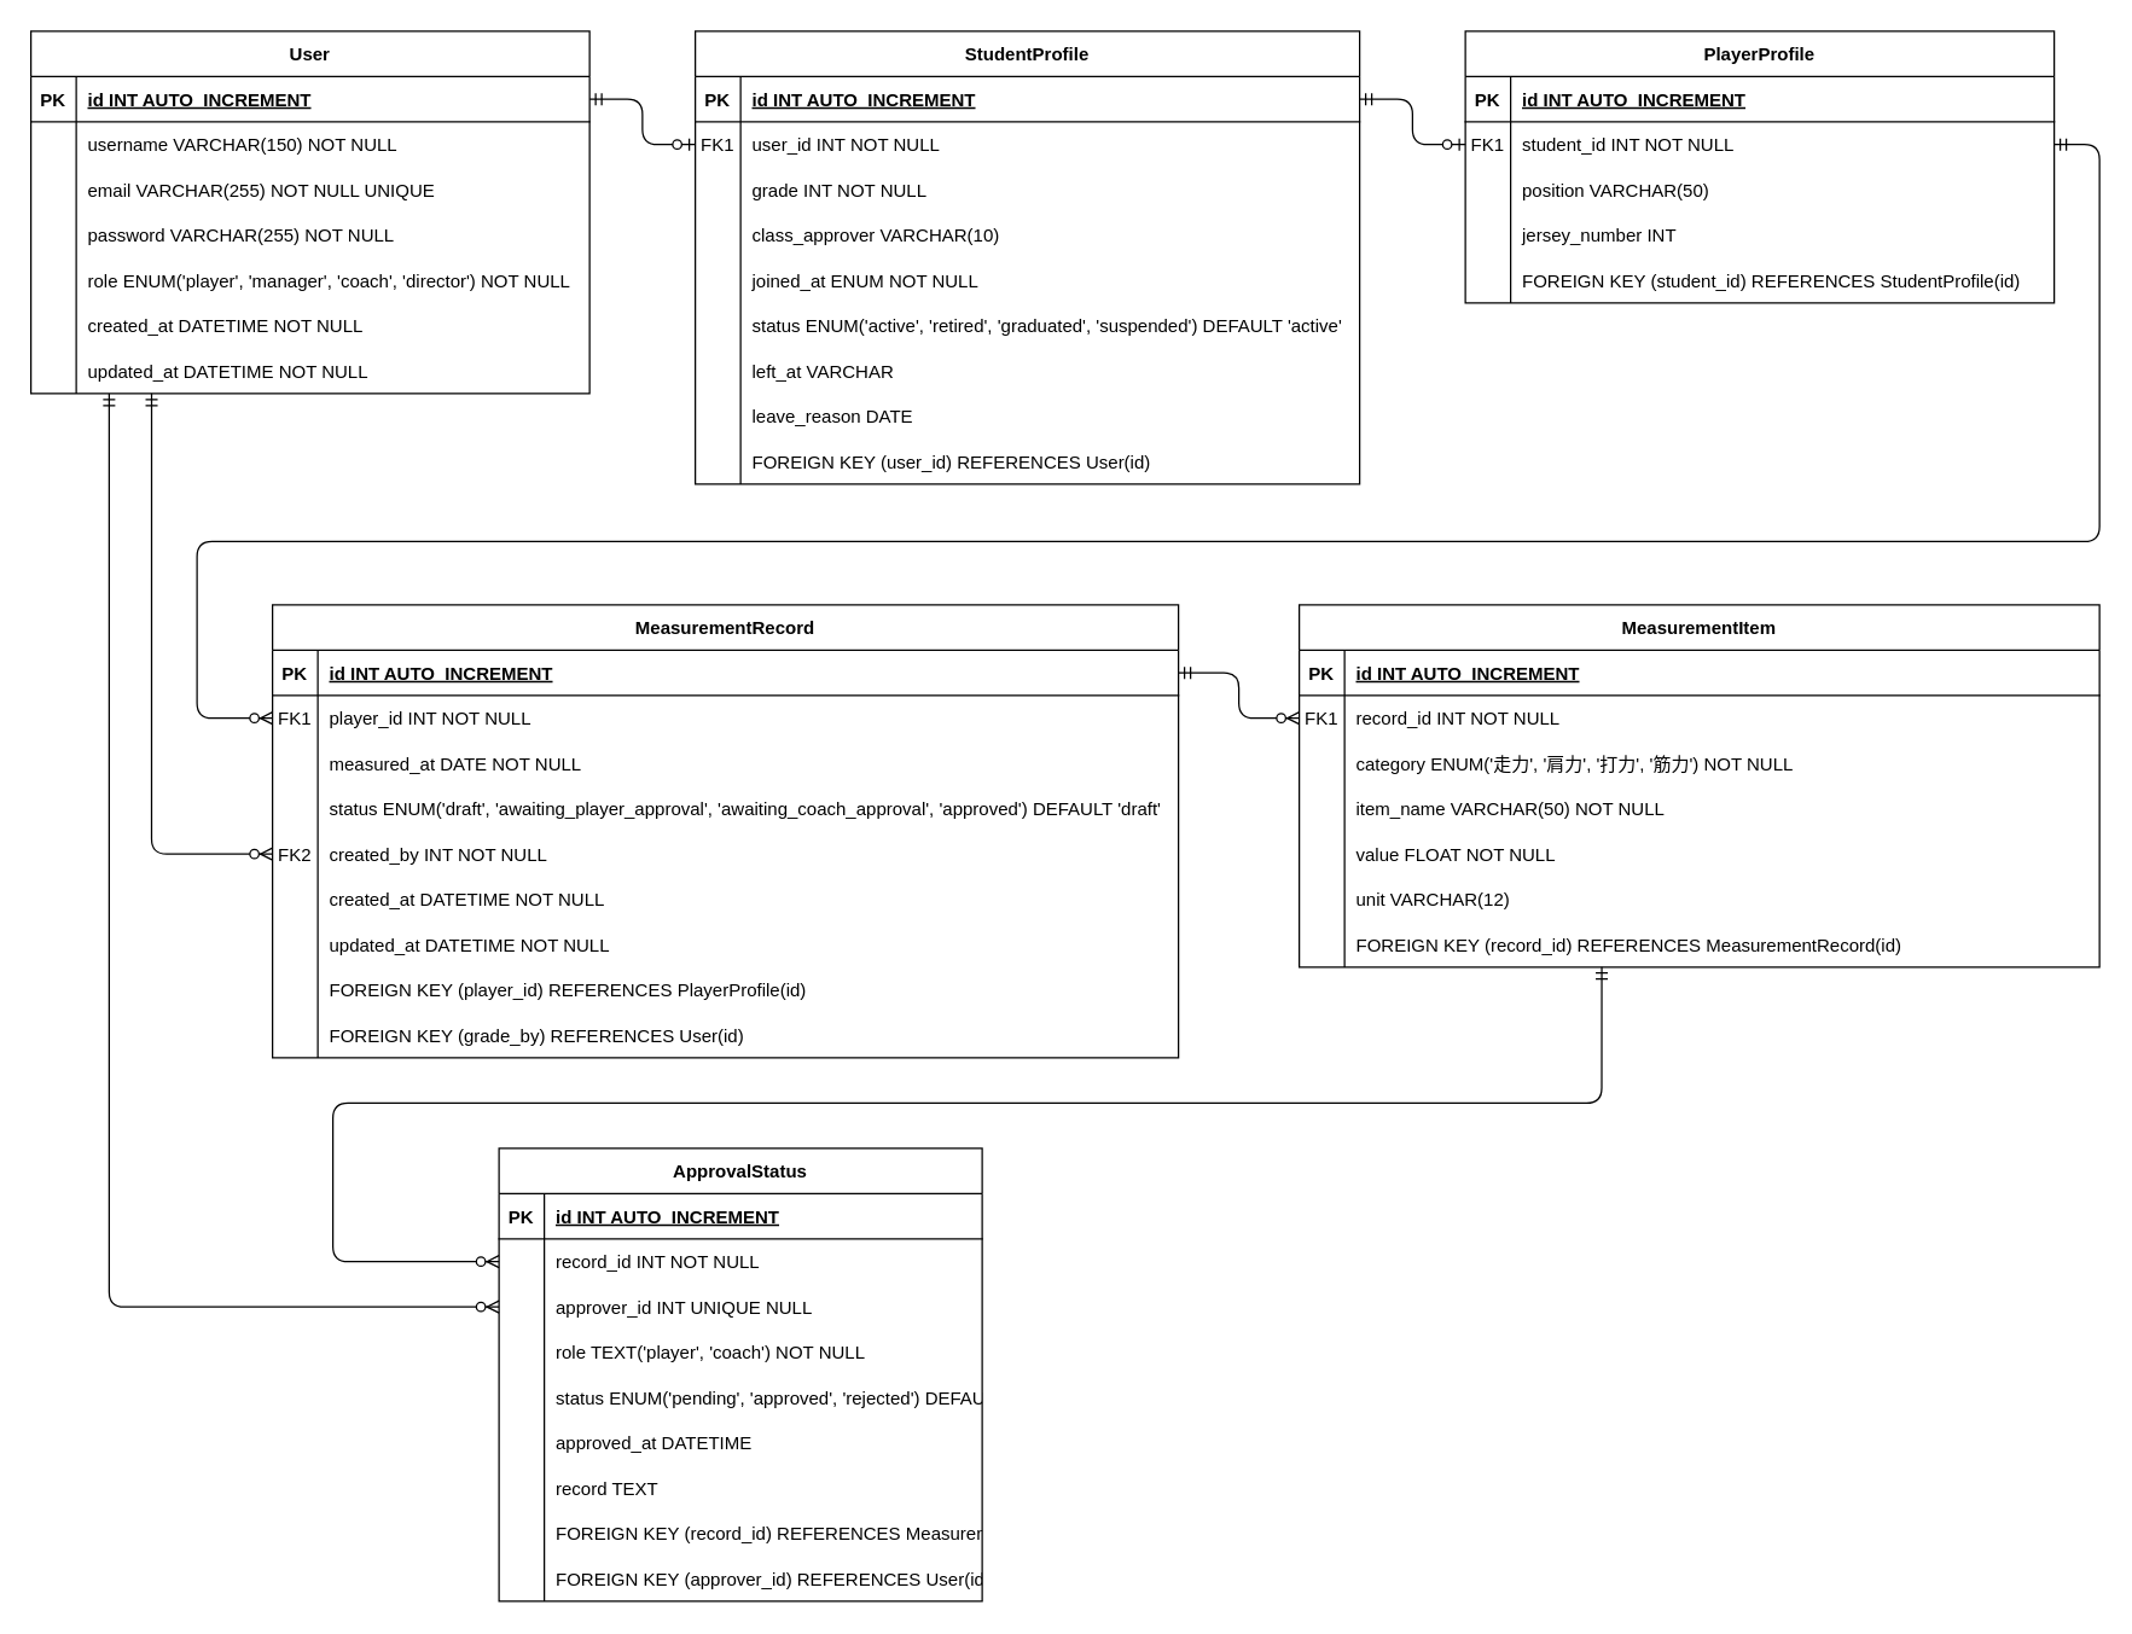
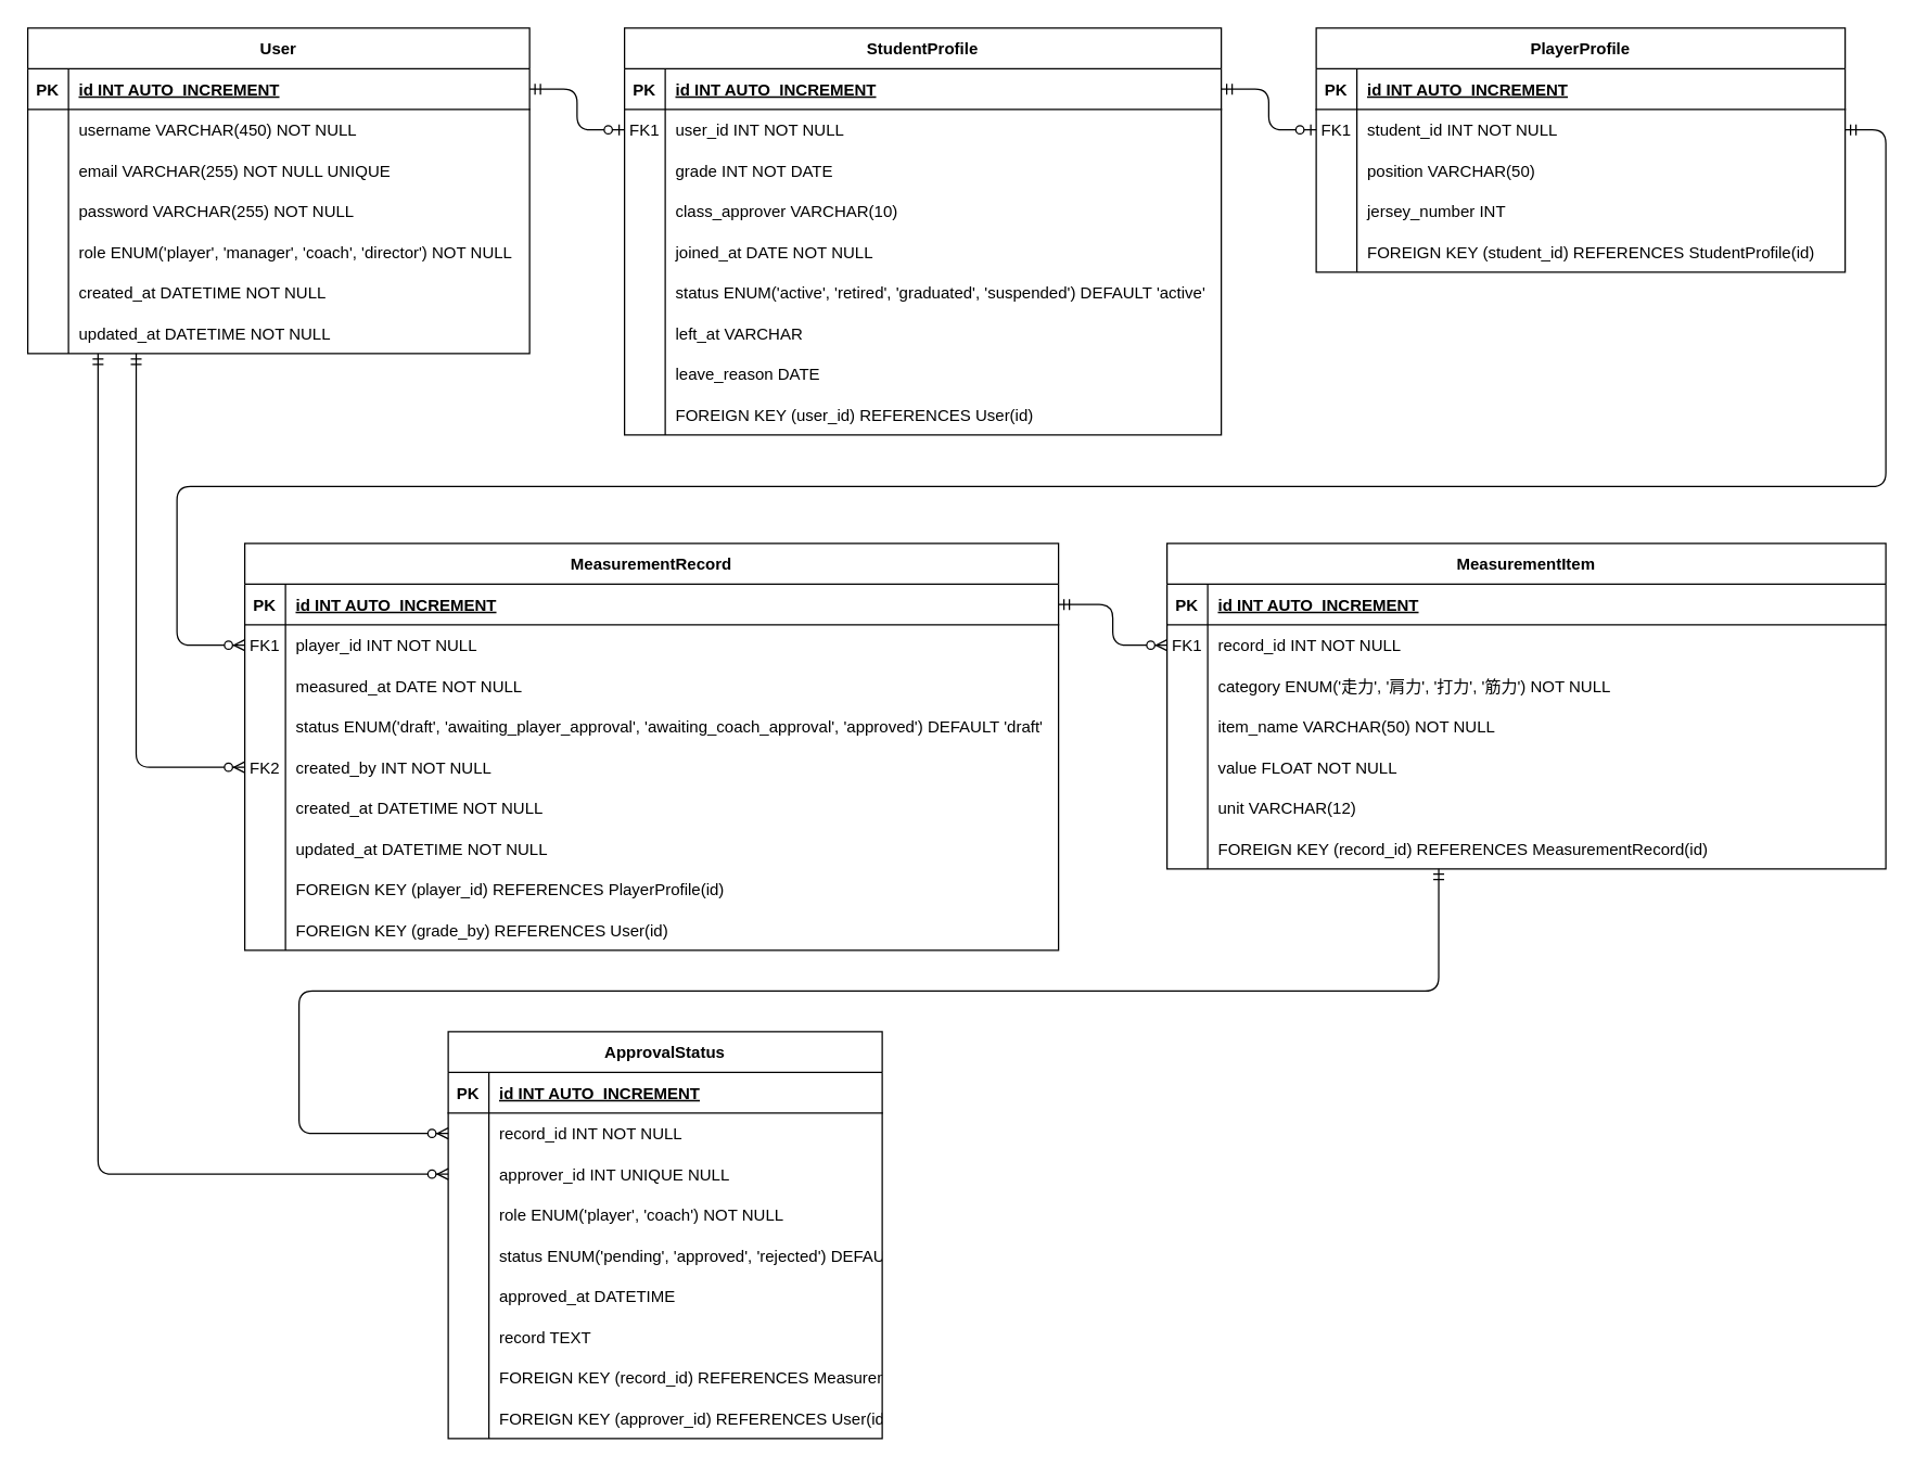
- <mxCell id="8" value="username VARCHAR(150) NOT NULL" style="shape=partialRectangle;overflow=hidden;connectable=0;fillColor=none;align=left;strokeColor=inherit;top=0;left=0;bottom=0;right=0;spacingLeft=6;" parent="6" vertex="1"><mxGeometry x="30" width="340" height="30" as="geometry"><mxRectangle width="340" height="30" as="alternateBounds" /></mxGeometry></mxCell>
+ <mxCell id="8" value="username VARCHAR(450) NOT NULL" style="shape=partialRectangle;overflow=hidden;connectable=0;fillColor=none;align=left;strokeColor=inherit;top=0;left=0;bottom=0;right=0;spacingLeft=6;" parent="6" vertex="1"><mxGeometry x="30" width="340" height="30" as="geometry"><mxRectangle width="340" height="30" as="alternateBounds" /></mxGeometry></mxCell>
- <mxCell id="33" value="grade INT NOT NULL" style="shape=partialRectangle;overflow=hidden;connectable=0;fillColor=none;align=left;strokeColor=inherit;top=0;left=0;bottom=0;right=0;spacingLeft=6;" parent="31" vertex="1"><mxGeometry x="30" width="410" height="30" as="geometry"><mxRectangle width="410" height="30" as="alternateBounds" /></mxGeometry></mxCell>
+ <mxCell id="33" value="grade INT NOT DATE" style="shape=partialRectangle;overflow=hidden;connectable=0;fillColor=none;align=left;strokeColor=inherit;top=0;left=0;bottom=0;right=0;spacingLeft=6;" parent="31" vertex="1"><mxGeometry x="30" width="410" height="30" as="geometry"><mxRectangle width="410" height="30" as="alternateBounds" /></mxGeometry></mxCell>
- <mxCell id="39" value="joined_at ENUM NOT NULL" style="shape=partialRectangle;overflow=hidden;connectable=0;fillColor=none;align=left;strokeColor=inherit;top=0;left=0;bottom=0;right=0;spacingLeft=6;" parent="37" vertex="1"><mxGeometry x="30" width="410" height="30" as="geometry"><mxRectangle width="410" height="30" as="alternateBounds" /></mxGeometry></mxCell>
+ <mxCell id="39" value="joined_at DATE NOT NULL" style="shape=partialRectangle;overflow=hidden;connectable=0;fillColor=none;align=left;strokeColor=inherit;top=0;left=0;bottom=0;right=0;spacingLeft=6;" parent="37" vertex="1"><mxGeometry x="30" width="410" height="30" as="geometry"><mxRectangle width="410" height="30" as="alternateBounds" /></mxGeometry></mxCell>
- <mxCell id="130" value="role TEXT('player', 'coach') NOT NULL" style="shape=partialRectangle;overflow=hidden;connectable=0;fillColor=none;align=left;strokeColor=inherit;top=0;left=0;bottom=0;right=0;spacingLeft=6;" parent="128" vertex="1"><mxGeometry x="30" width="290" height="30" as="geometry"><mxRectangle width="290" height="30" as="alternateBounds" /></mxGeometry></mxCell>
+ <mxCell id="130" value="role ENUM('player', 'coach') NOT NULL" style="shape=partialRectangle;overflow=hidden;connectable=0;fillColor=none;align=left;strokeColor=inherit;top=0;left=0;bottom=0;right=0;spacingLeft=6;" parent="128" vertex="1"><mxGeometry x="30" width="290" height="30" as="geometry"><mxRectangle width="290" height="30" as="alternateBounds" /></mxGeometry></mxCell>
